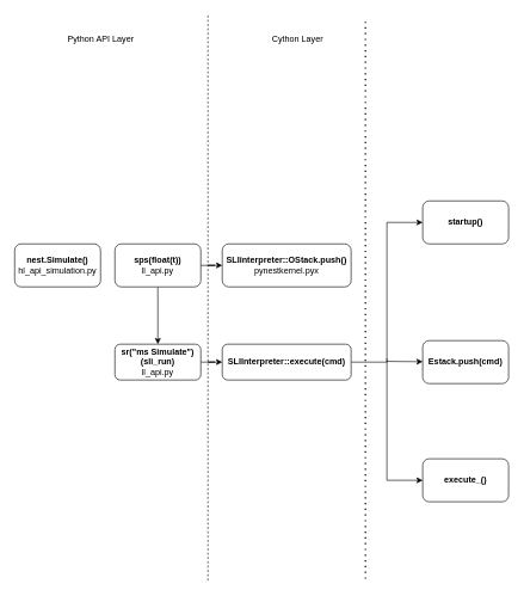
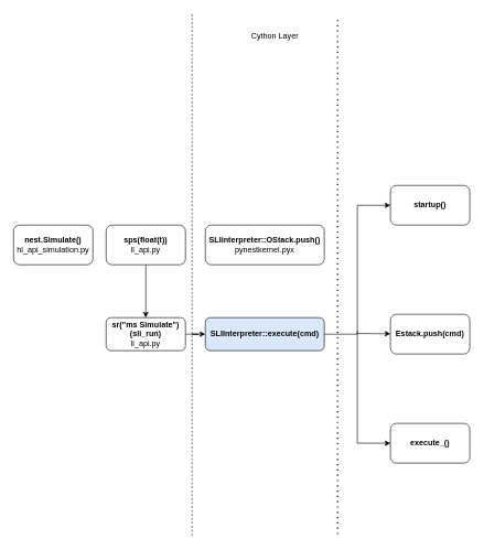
- <mxCell id="10" value="Python API Layer" style="text;html=1;align=center;verticalAlign=middle;resizable=0;points=[];autosize=1;strokeColor=none;fillColor=none;" parent="1" vertex="1"><mxGeometry x="80" y="40" width="120" height="30" as="geometry" /></mxCell>
- <mxCell id="4" value="" style="edgeStyle=orthogonalEdgeStyle;rounded=0;orthogonalLoop=1;jettySize=auto;html=1;" parent="1" source="5" target="8" edge="1"><mxGeometry relative="1" as="geometry" /></mxCell>
- <mxCell id="14" value="&lt;b&gt;SLIInterpreter::execute(cmd)&lt;/b&gt;" style="rounded=1;whiteSpace=wrap;html=1;" parent="1" vertex="1"><mxGeometry x="310" y="480" width="180" height="50" as="geometry" /></mxCell>
+ <mxCell id="14" value="&lt;b&gt;SLIInterpreter::execute(cmd)&lt;/b&gt;" style="rounded=1;whiteSpace=wrap;html=1;fillColor=#dae8fc;" parent="1" vertex="1"><mxGeometry x="310" y="480" width="180" height="50" as="geometry" /></mxCell>
